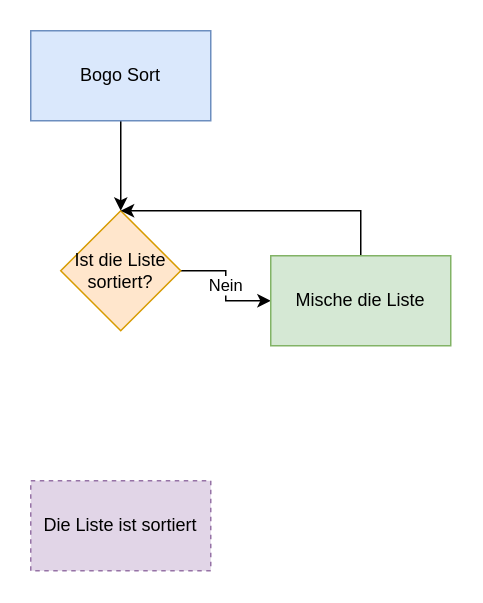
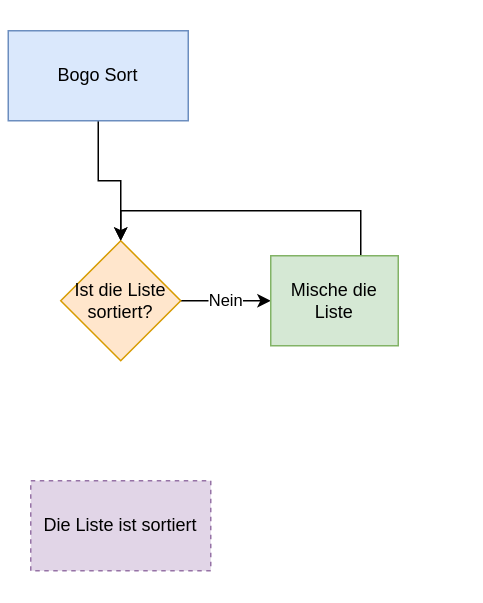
- <mxCell id="3" value="Bogo Sort" style="rounded=0;whiteSpace=wrap;html=1;fillColor=#dae8fc;strokeColor=#6c8ebf;" vertex="1" parent="1"><mxGeometry x="20" y="20" width="120" height="60" as="geometry" /></mxCell>
+ <mxCell id="3" value="Bogo Sort" style="rounded=0;whiteSpace=wrap;html=1;fillColor=#dae8fc;strokeColor=#6c8ebf;" vertex="1" parent="1"><mxGeometry x="5" y="20" width="120" height="60" as="geometry" /></mxCell>
- <mxCell id="5" value="Ist die Liste sortiert?" style="rhombus;whiteSpace=wrap;html=1;rounded=0;strokeColor=#d79b00;fillColor=#ffe6cc;" vertex="1" parent="1"><mxGeometry x="40" y="140" width="80" height="80" as="geometry" /></mxCell>
+ <mxCell id="5" value="Ist die Liste sortiert?" style="rhombus;whiteSpace=wrap;html=1;rounded=0;strokeColor=#d79b00;fillColor=#ffe6cc;" vertex="1" parent="1"><mxGeometry x="40" y="160" width="80" height="80" as="geometry" /></mxCell>
- <mxCell id="8" value="Mische die Liste" style="whiteSpace=wrap;html=1;rounded=0;strokeColor=#82b366;fillColor=#d5e8d4;" vertex="1" parent="1"><mxGeometry x="180" y="170" width="120" height="60" as="geometry" /></mxCell>
+ <mxCell id="8" value="Mische die Liste" style="whiteSpace=wrap;html=1;rounded=0;strokeColor=#82b366;fillColor=#d5e8d4;" vertex="1" parent="1"><mxGeometry x="180" y="170" width="85" height="60" as="geometry" /></mxCell>
